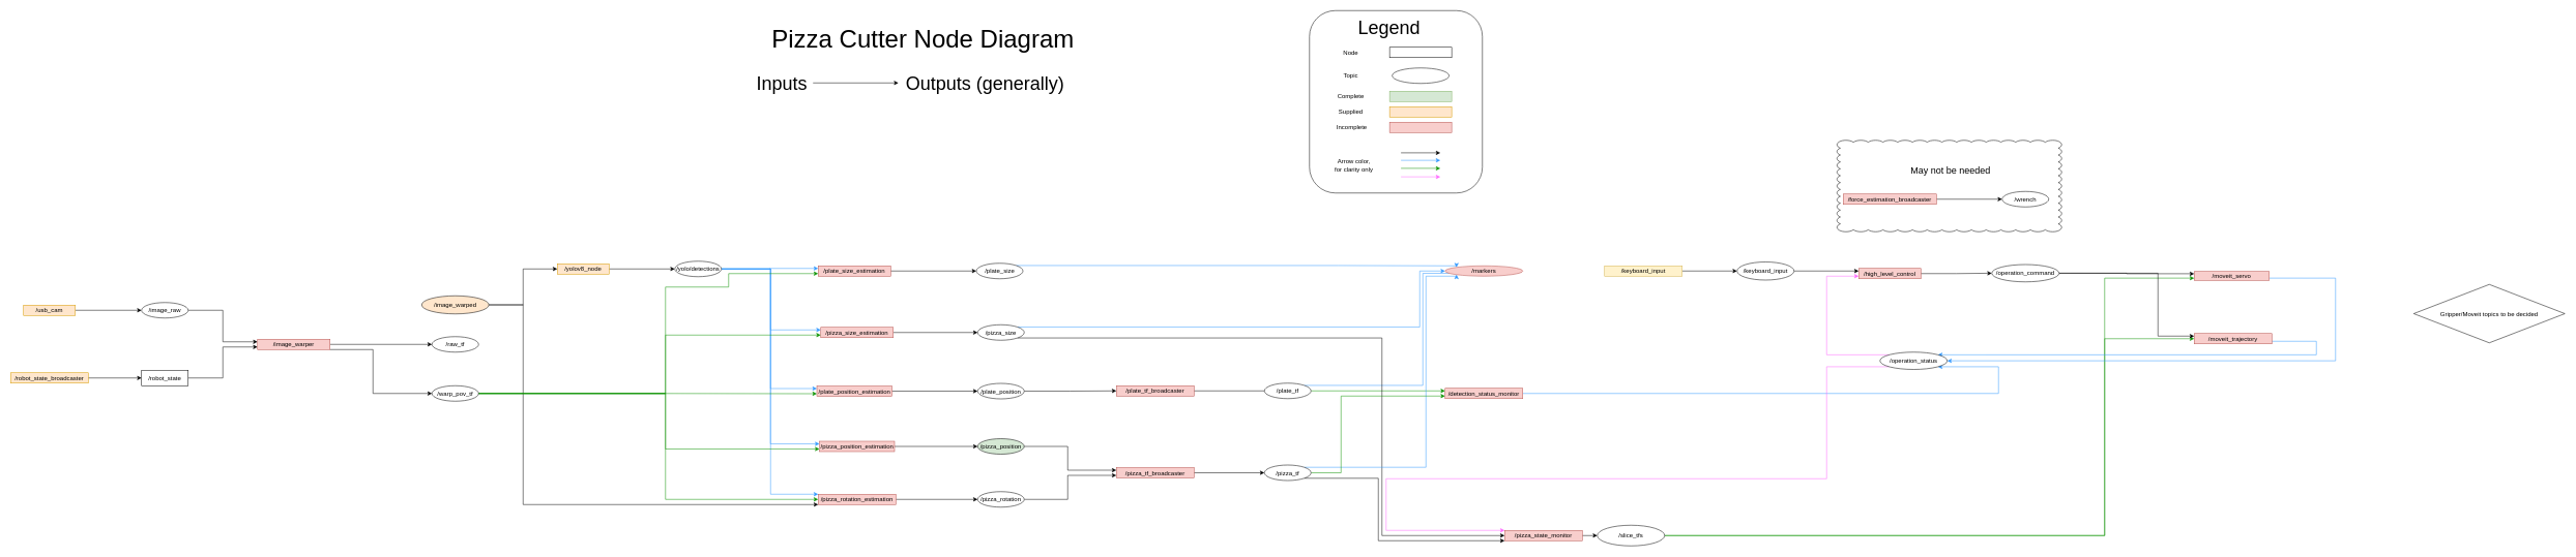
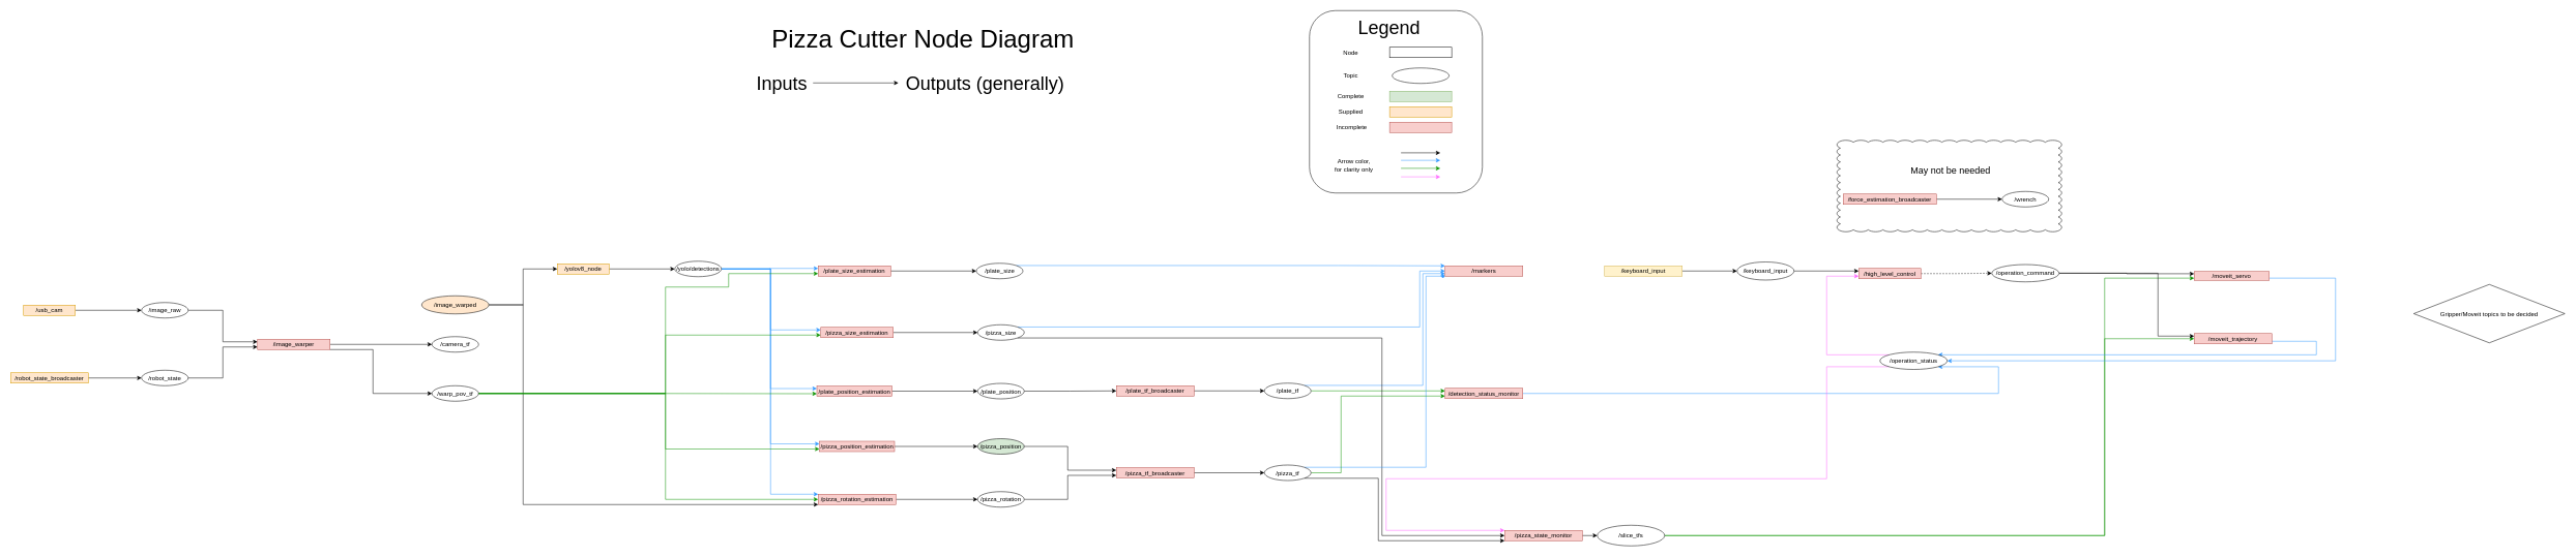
- <mxCell id="77" value="/markers" style="ellipse;whiteSpace=wrap;html=1;movable=1;resizable=1;rotatable=1;deletable=1;editable=1;locked=0;connectable=1;fillColor=#f8cecc;strokeColor=#b85450;fontColor=#000000;" parent="1" vertex="1"><mxGeometry x="2791" y="514" width="150" height="20" as="geometry" /></mxCell>
+ <mxCell id="77" value="/markers" style="rounded=0;whiteSpace=wrap;html=1;movable=1;resizable=1;rotatable=1;deletable=1;editable=1;locked=0;connectable=1;fillColor=#f8cecc;strokeColor=#b85450;fontColor=#000000;" parent="1" vertex="1"><mxGeometry x="2791" y="514" width="150" height="20" as="geometry" /></mxCell>
- <mxCell id="44" style="edgeStyle=orthogonalEdgeStyle;rounded=0;orthogonalLoop=1;jettySize=auto;html=1;exitX=1;exitY=0;exitDx=0;exitDy=0;entryX=0;entryY=0.75;entryDx=0;entryDy=0;strokeColor=#3399FF;endArrow=none;" parent="1" source="46" target="77" edge="1"><mxGeometry relative="1" as="geometry"><Array as="points"><mxPoint x="2748" y="746" /><mxPoint x="2748" y="529" /></Array></mxGeometry></mxCell>
+ <mxCell id="44" style="edgeStyle=orthogonalEdgeStyle;rounded=0;orthogonalLoop=1;jettySize=auto;html=1;exitX=1;exitY=0;exitDx=0;exitDy=0;entryX=0;entryY=0.75;entryDx=0;entryDy=0;strokeColor=#3399FF;" parent="1" source="46" target="77" edge="1"><mxGeometry relative="1" as="geometry"><Array as="points"><mxPoint x="2748" y="746" /><mxPoint x="2748" y="529" /></Array></mxGeometry></mxCell>
- <mxCell id="93" style="edgeStyle=orthogonalEdgeStyle;rounded=0;orthogonalLoop=1;jettySize=auto;html=1;exitX=1;exitY=0.5;exitDx=0;exitDy=0;entryX=0;entryY=0.5;entryDx=0;entryDy=0;" parent="1" source="94" target="97" edge="1"><mxGeometry relative="1" as="geometry" /></mxCell>
+ <mxCell id="93" style="edgeStyle=orthogonalEdgeStyle;rounded=0;orthogonalLoop=1;jettySize=auto;html=1;exitX=1;exitY=0.5;exitDx=0;exitDy=0;entryX=0;entryY=0.5;entryDx=0;entryDy=0;dashed=1;" parent="1" source="94" target="97" edge="1"><mxGeometry relative="1" as="geometry" /></mxCell>
- <mxCell id="71" style="edgeStyle=orthogonalEdgeStyle;rounded=0;orthogonalLoop=1;jettySize=auto;html=1;exitX=1;exitY=0;exitDx=0;exitDy=0;entryX=0;entryY=1;entryDx=0;entryDy=0;strokeColor=#3399FF;" parent="1" source="74" target="77" edge="1"><mxGeometry relative="1" as="geometry"><Array as="points"><mxPoint x="2754" y="904" /><mxPoint x="2754" y="534" /></Array></mxGeometry></mxCell>
+ <mxCell id="71" style="edgeStyle=orthogonalEdgeStyle;rounded=0;orthogonalLoop=1;jettySize=auto;html=1;exitX=1;exitY=0;exitDx=0;exitDy=0;entryX=0;entryY=1;entryDx=0;entryDy=0;strokeColor=#3399FF;endArrow=diamond;" parent="1" source="74" target="77" edge="1"><mxGeometry relative="1" as="geometry"><Array as="points"><mxPoint x="2754" y="904" /><mxPoint x="2754" y="534" /></Array></mxGeometry></mxCell>
- <mxCell id="28" value="/raw_tf" style="ellipse;whiteSpace=wrap;html=1;movable=1;resizable=1;rotatable=1;deletable=1;editable=1;locked=0;connectable=1;" parent="1" vertex="1"><mxGeometry x="834" y="651" width="90" height="30" as="geometry" /></mxCell>
+ <mxCell id="28" value="/camera_tf" style="ellipse;whiteSpace=wrap;html=1;movable=1;resizable=1;rotatable=1;deletable=1;editable=1;locked=0;connectable=1;" parent="1" vertex="1"><mxGeometry x="834" y="651" width="90" height="30" as="geometry" /></mxCell>
- <mxCell id="24" value="/robot_state" style="whiteSpace=wrap;html=1;movable=1;resizable=1;rotatable=1;deletable=1;editable=1;locked=0;connectable=1;rounded=0;" parent="1" vertex="1"><mxGeometry x="273" y="716" width="90" height="30" as="geometry" /></mxCell>
+ <mxCell id="24" value="/robot_state" style="ellipse;whiteSpace=wrap;html=1;movable=1;resizable=1;rotatable=1;deletable=1;editable=1;locked=0;connectable=1;" parent="1" vertex="1"><mxGeometry x="273" y="716" width="90" height="30" as="geometry" /></mxCell>
- <mxCell id="42" style="edgeStyle=orthogonalEdgeStyle;rounded=0;orthogonalLoop=1;jettySize=auto;html=1;exitX=1;exitY=0.5;exitDx=0;exitDy=0;entryX=0;entryY=0.5;entryDx=0;entryDy=0;endArrow=none;" parent="1" source="43" target="46" edge="1"><mxGeometry relative="1" as="geometry" /></mxCell>
+ <mxCell id="42" style="edgeStyle=orthogonalEdgeStyle;rounded=0;orthogonalLoop=1;jettySize=auto;html=1;exitX=1;exitY=0.5;exitDx=0;exitDy=0;entryX=0;entryY=0.5;entryDx=0;entryDy=0;" parent="1" source="43" target="46" edge="1"><mxGeometry relative="1" as="geometry" /></mxCell>
